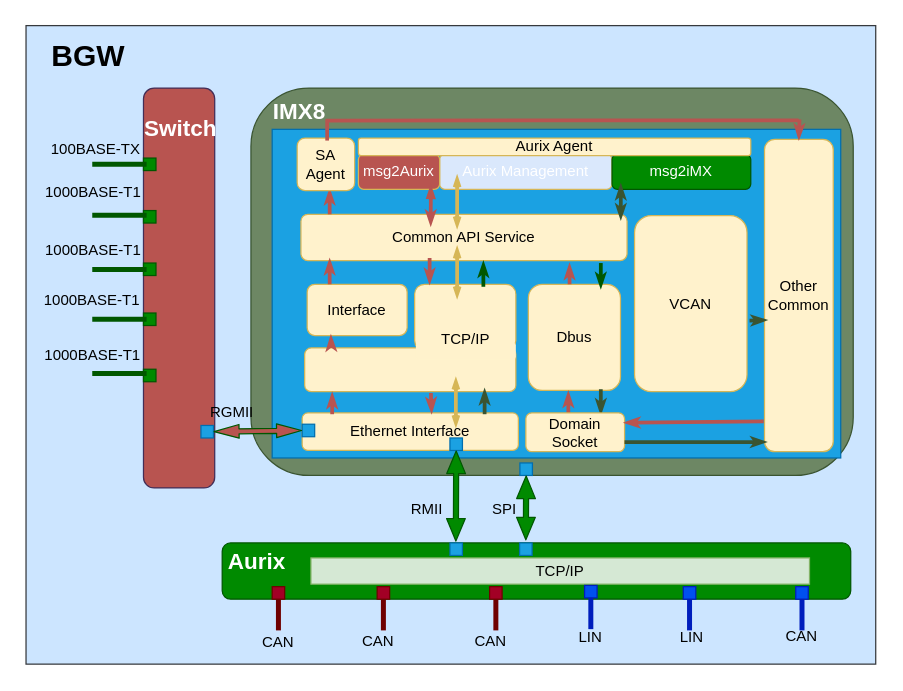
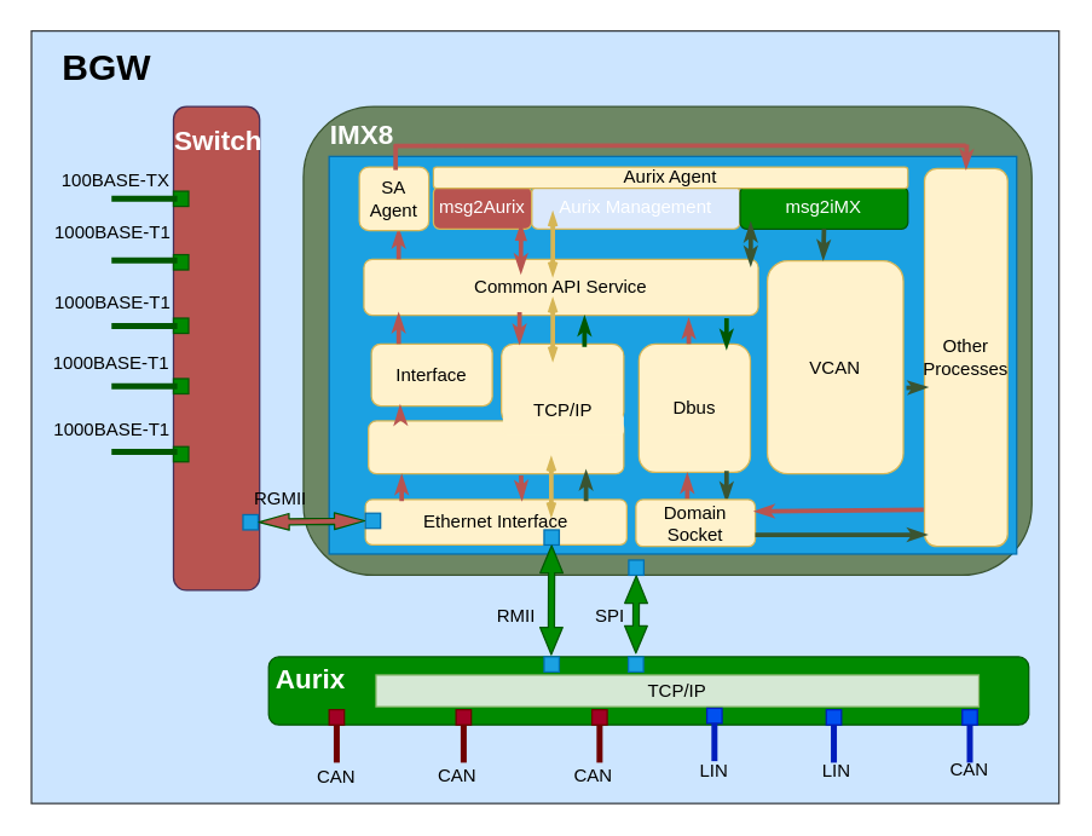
- <mxCell id="26" value="&lt;span style=&quot;font-size: 18px&quot;&gt;&lt;b&gt;&lt;font color=&quot;#ffffff&quot;&gt;Switch&lt;/font&gt;&lt;/b&gt;&lt;/span&gt;" parent="1" style="text;html=1;align=center;verticalAlign=middle;whiteSpace=wrap;rounded=0;" vertex="1"><mxGeometry x="124" y="93" as="geometry" width="40" height="20" /></mxCell>
+ <mxCell id="26" value="&lt;span style=&quot;font-size: 18px&quot;&gt;&lt;b&gt;&lt;font color=&quot;#ffffff&quot;&gt;Switch&lt;/font&gt;&lt;/b&gt;&lt;/span&gt;" parent="1" style="text;html=1;align=center;verticalAlign=middle;whiteSpace=wrap;rounded=0;" vertex="1"><mxGeometry as="geometry" x="124" y="83" width="40" height="20" /></mxCell>
+ <mxCell id="58" value="" parent="1" style="endArrow=classicThin;html=1;exitX=0.5;exitY=1;exitDx=0;exitDy=0;fillColor=#6d8764;strokeColor=#3A5431;strokeWidth=3;endFill=1;endSize=3;startSize=3;entryX=0.411;entryY=-0.007;entryDx=0;entryDy=0;entryPerimeter=0;" edge="1" source="55" target="51"><mxGeometry as="geometry" width="50" height="50" relative="1"><mxPoint as="sourcePoint" x="422" y="161" /><mxPoint as="targetPoint" x="422" y="181" /></mxGeometry></mxCell>
- <mxCell id="24" value="Other Common" parent="1" style="rounded=1;whiteSpace=wrap;html=1;fillColor=#fff2cc;strokeColor=#d6b656;" vertex="1"><mxGeometry as="geometry" x="611" y="111" width="55" height="250" /></mxCell>
+ <mxCell id="24" value="Other Processes" parent="1" style="rounded=1;whiteSpace=wrap;html=1;fillColor=#fff2cc;strokeColor=#d6b656;" vertex="1"><mxGeometry as="geometry" x="611" y="111" width="55" height="250" /></mxCell>
